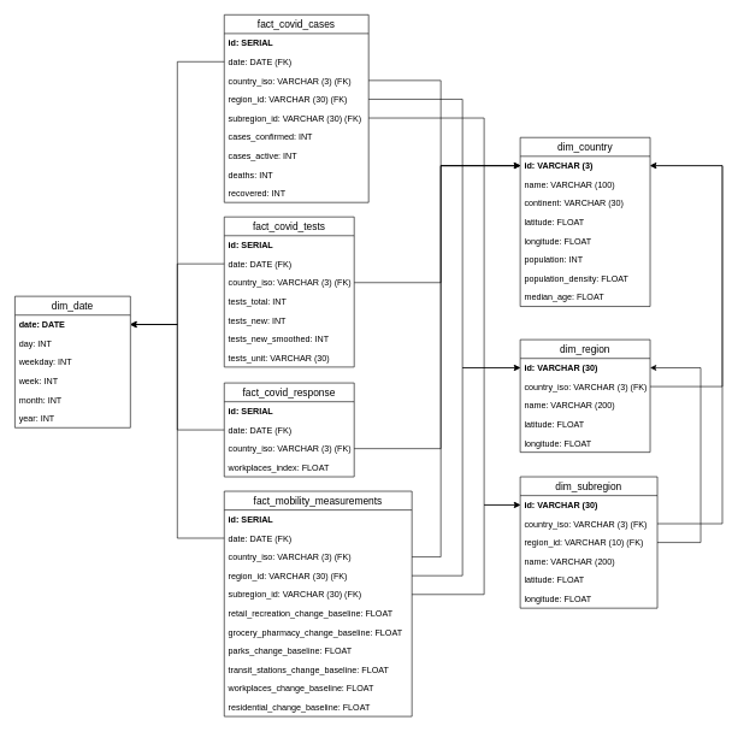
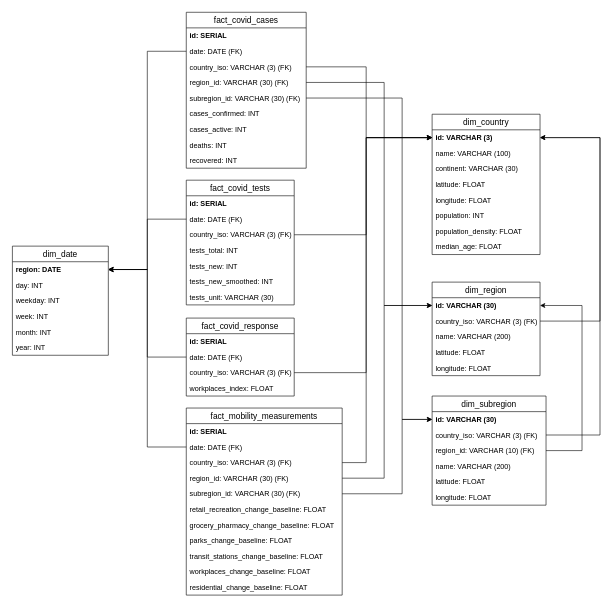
- <mxCell id="53" value="date: DATE" style="text;strokeColor=none;fillColor=none;spacingLeft=4;spacingRight=4;overflow=hidden;rotatable=0;points=[[0,0.5],[1,0.5]];portConstraint=eastwest;fontSize=12;fontStyle=1" parent="52" vertex="1"><mxGeometry y="26" width="160" height="26" as="geometry" /></mxCell>
+ <mxCell id="53" value="region: DATE" style="text;strokeColor=none;fillColor=none;spacingLeft=4;spacingRight=4;overflow=hidden;rotatable=0;points=[[0,0.5],[1,0.5]];portConstraint=eastwest;fontSize=12;fontStyle=1" parent="52" vertex="1"><mxGeometry y="26" width="160" height="26" as="geometry" /></mxCell>
